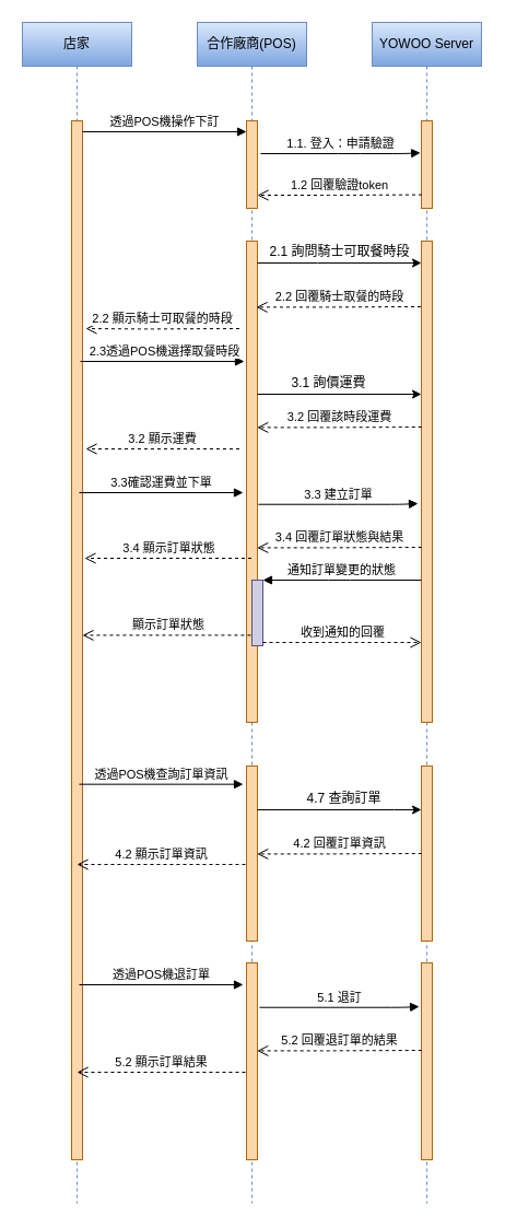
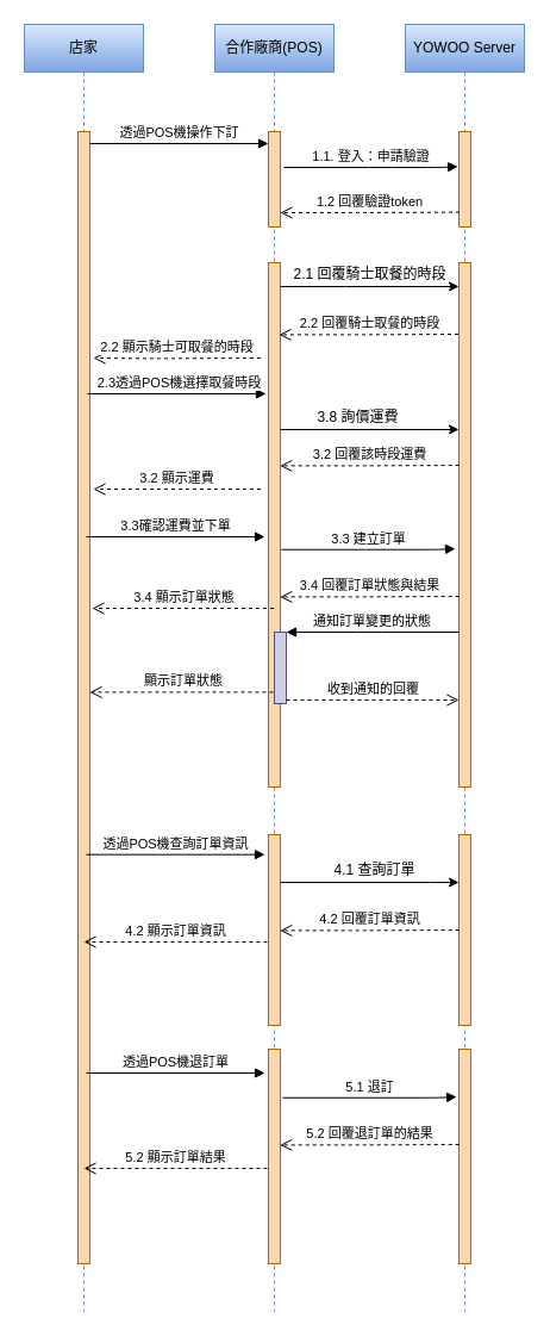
- <mxCell id="17" value="2.1 詢問騎士可取餐時段" style="text;html=1;align=center;verticalAlign=middle;resizable=0;points=[];autosize=1;" vertex="1" parent="1"><mxGeometry x="240" y="220" width="140" height="20" as="geometry" /></mxCell>
+ <mxCell id="17" value="2.1 回覆騎士取餐的時段" style="text;html=1;align=center;verticalAlign=middle;resizable=0;points=[];autosize=1;" vertex="1" parent="1"><mxGeometry x="240" y="220" width="140" height="20" as="geometry" /></mxCell>
- <mxCell id="19" value="3.1 詢價運費" style="text;html=1;align=center;verticalAlign=middle;resizable=0;points=[];autosize=1;" vertex="1" parent="1"><mxGeometry x="260" y="340" width="80" height="20" as="geometry" /></mxCell>
+ <mxCell id="19" value="3.8 詢價運費" style="text;html=1;align=center;verticalAlign=middle;resizable=0;points=[];autosize=1;" vertex="1" parent="1"><mxGeometry x="260" y="340" width="80" height="20" as="geometry" /></mxCell>
- <mxCell id="37" value="4.7 查詢訂單" style="text;html=1;align=center;verticalAlign=middle;resizable=0;points=[];autosize=1;" vertex="1" parent="1"><mxGeometry x="274" y="720" width="80" height="20" as="geometry" /></mxCell>
+ <mxCell id="37" value="4.1 查詢訂單" style="text;html=1;align=center;verticalAlign=middle;resizable=0;points=[];autosize=1;" vertex="1" parent="1"><mxGeometry x="274" y="720" width="80" height="20" as="geometry" /></mxCell>
